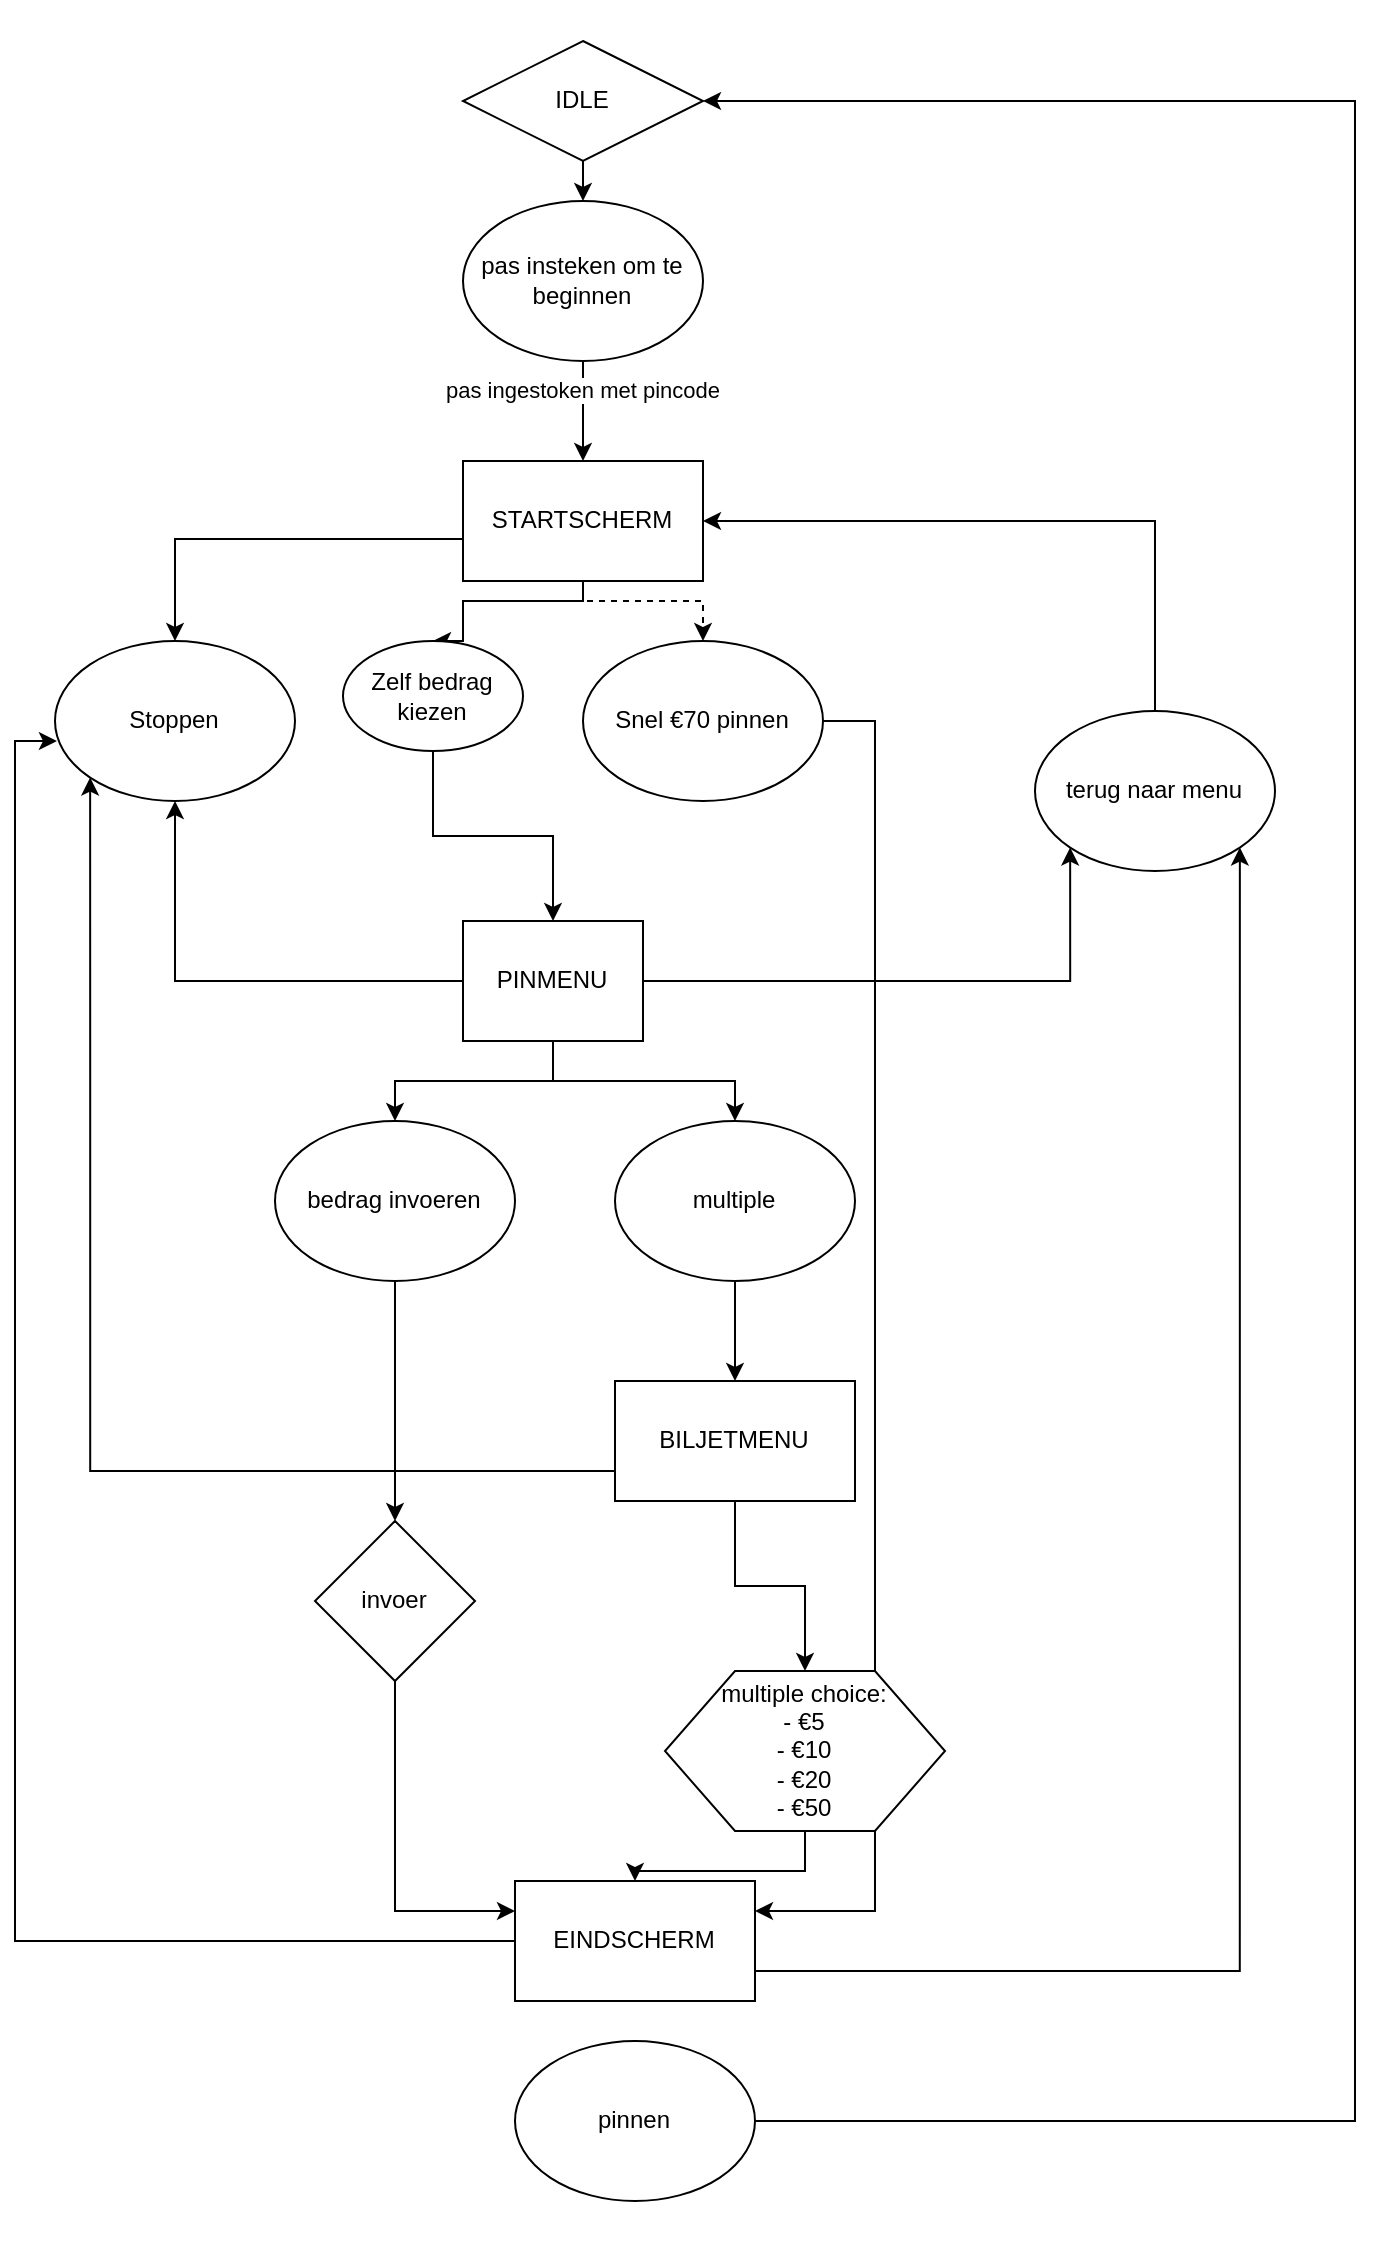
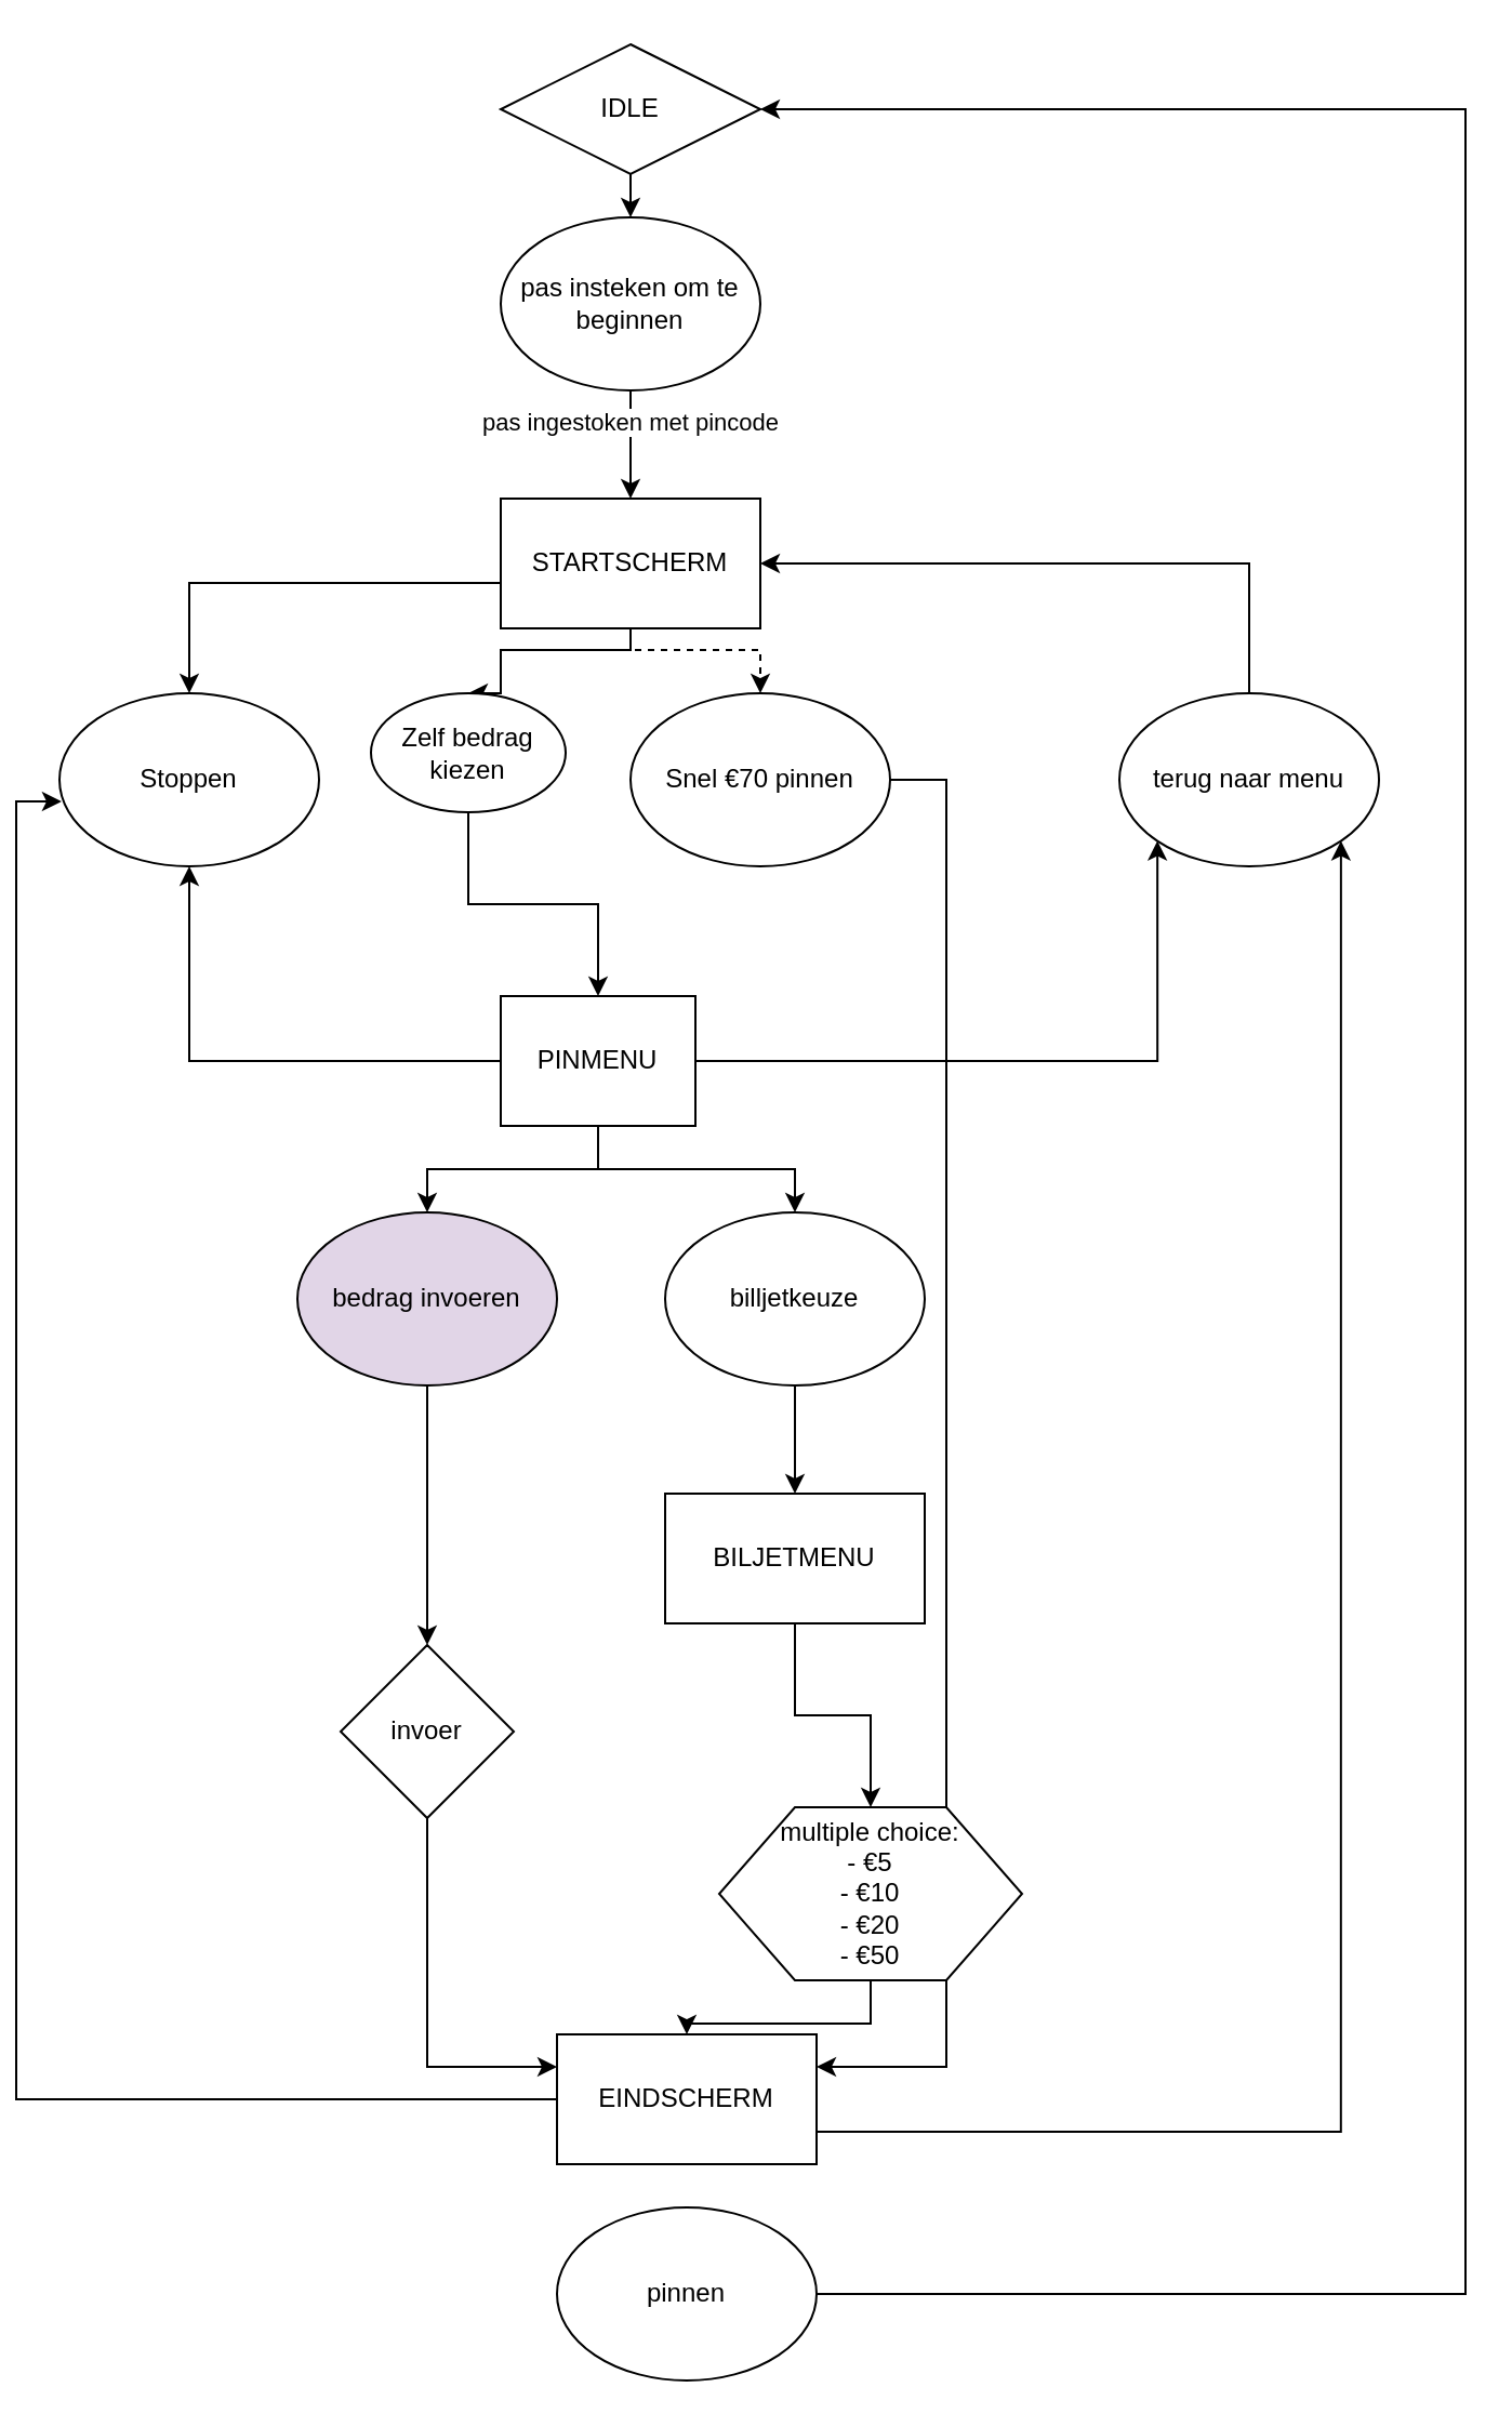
- <mxCell id="37" value="terug naar menu" style="ellipse;whiteSpace=wrap;html=1;" parent="1" vertex="1"><mxGeometry x="510" y="355" width="120" height="80" as="geometry" /></mxCell>
+ <mxCell id="37" value="terug naar menu" style="ellipse;whiteSpace=wrap;html=1;" parent="1" vertex="1"><mxGeometry x="510" y="320" width="120" height="80" as="geometry" /></mxCell>
- <mxCell id="21" value="bedrag invoeren" style="ellipse;whiteSpace=wrap;html=1;" parent="1" vertex="1"><mxGeometry x="130" y="560" width="120" height="80" as="geometry" /></mxCell>
+ <mxCell id="21" value="bedrag invoeren" style="ellipse;whiteSpace=wrap;html=1;fillColor=#e1d5e7;" parent="1" vertex="1"><mxGeometry x="130" y="560" width="120" height="80" as="geometry" /></mxCell>
- <mxCell id="35" value="multiple" style="ellipse;whiteSpace=wrap;html=1;" parent="1" vertex="1"><mxGeometry x="300" y="560" width="120" height="80" as="geometry" /></mxCell>
+ <mxCell id="35" value="billjetkeuze" style="ellipse;whiteSpace=wrap;html=1;" parent="1" vertex="1"><mxGeometry x="300" y="560" width="120" height="80" as="geometry" /></mxCell>
- <mxCell id="24" style="edgeStyle=orthogonalEdgeStyle;rounded=0;orthogonalLoop=1;jettySize=auto;html=1;exitX=0;exitY=0.75;exitDx=0;exitDy=0;entryX=0;entryY=1;entryDx=0;entryDy=0;" parent="1" source="26" target="12" edge="1"><mxGeometry relative="1" as="geometry" /></mxCell>
